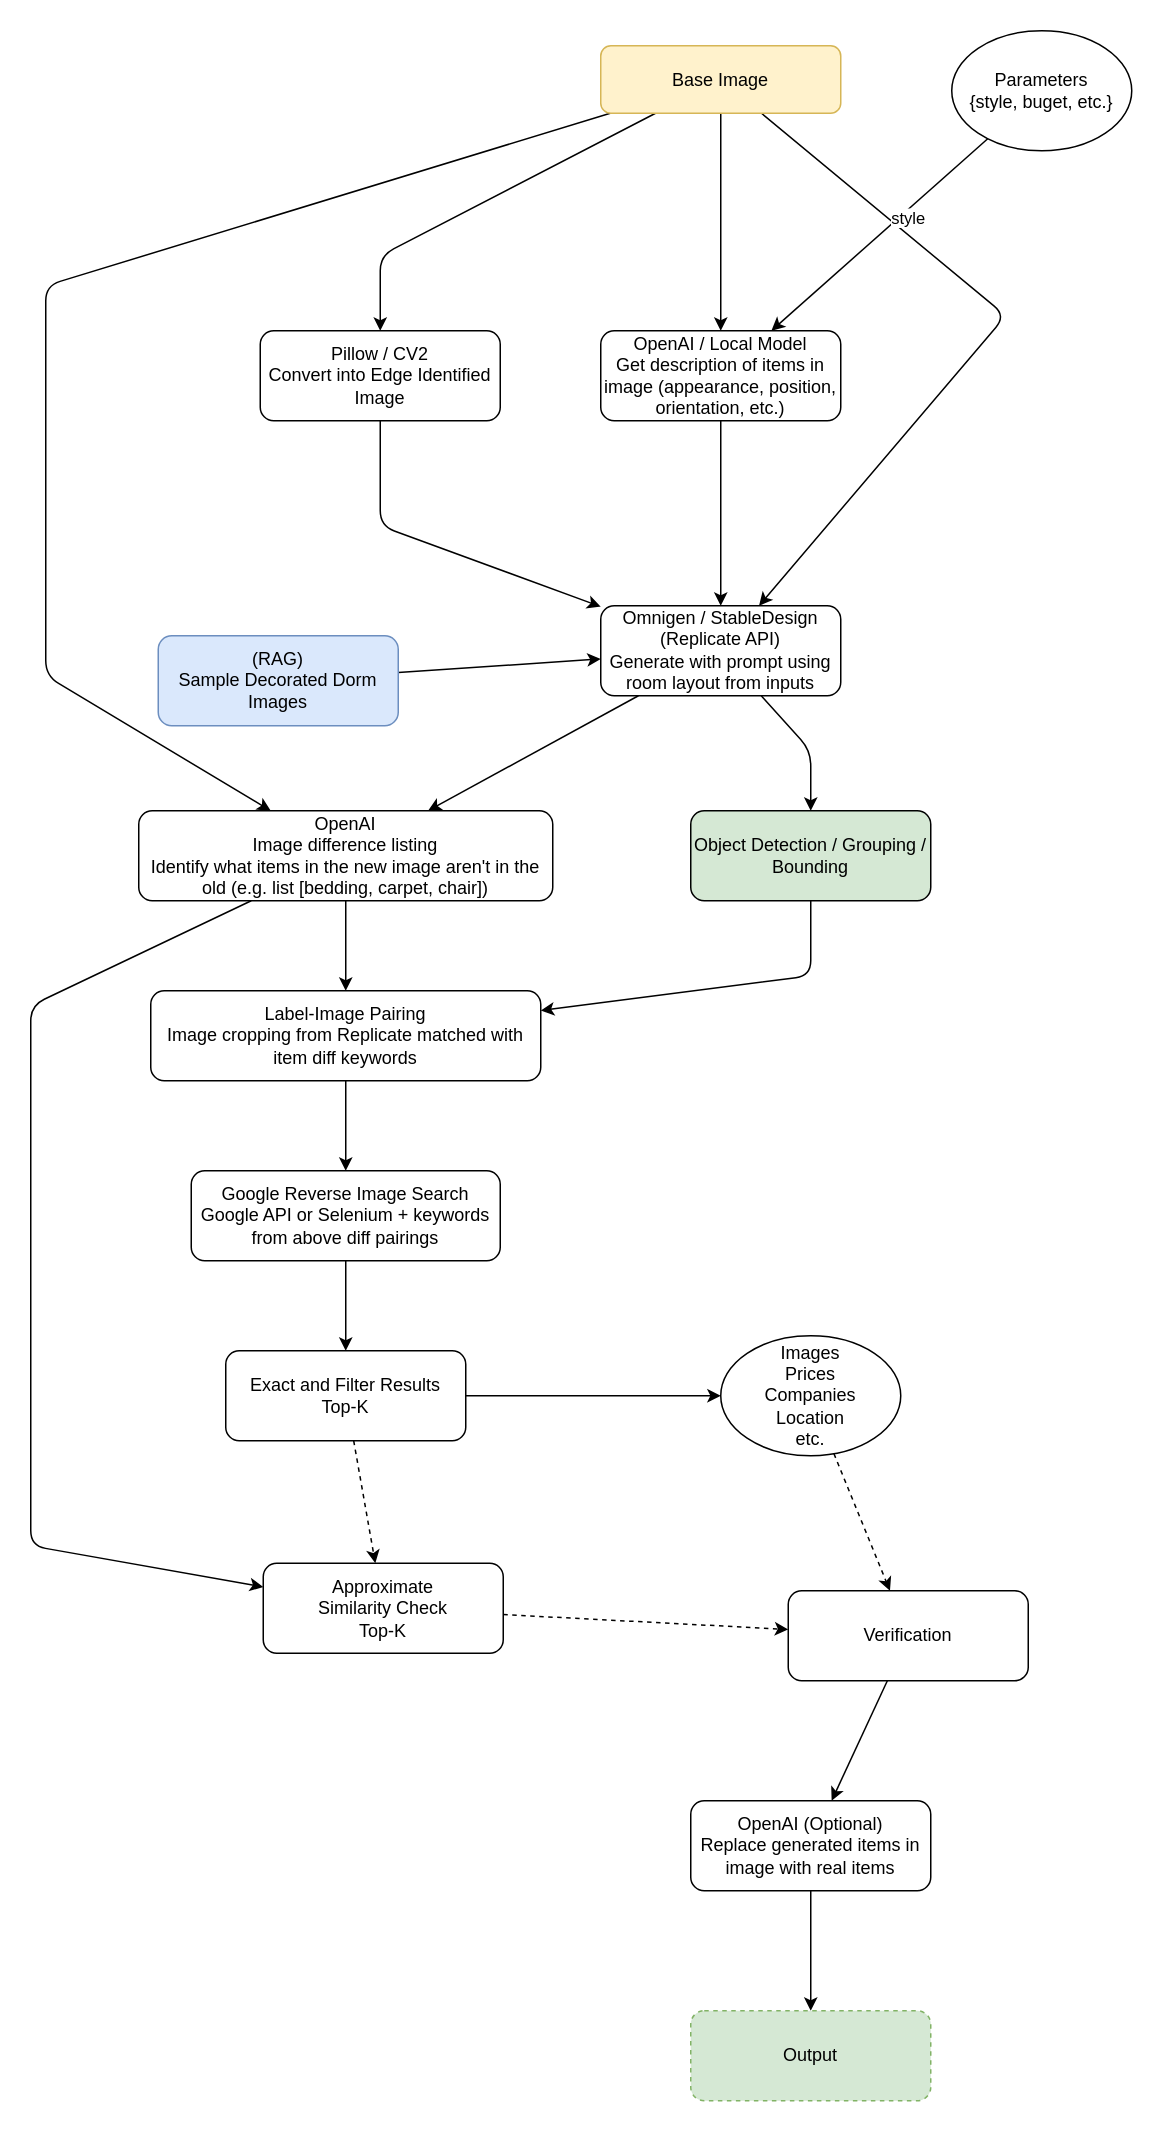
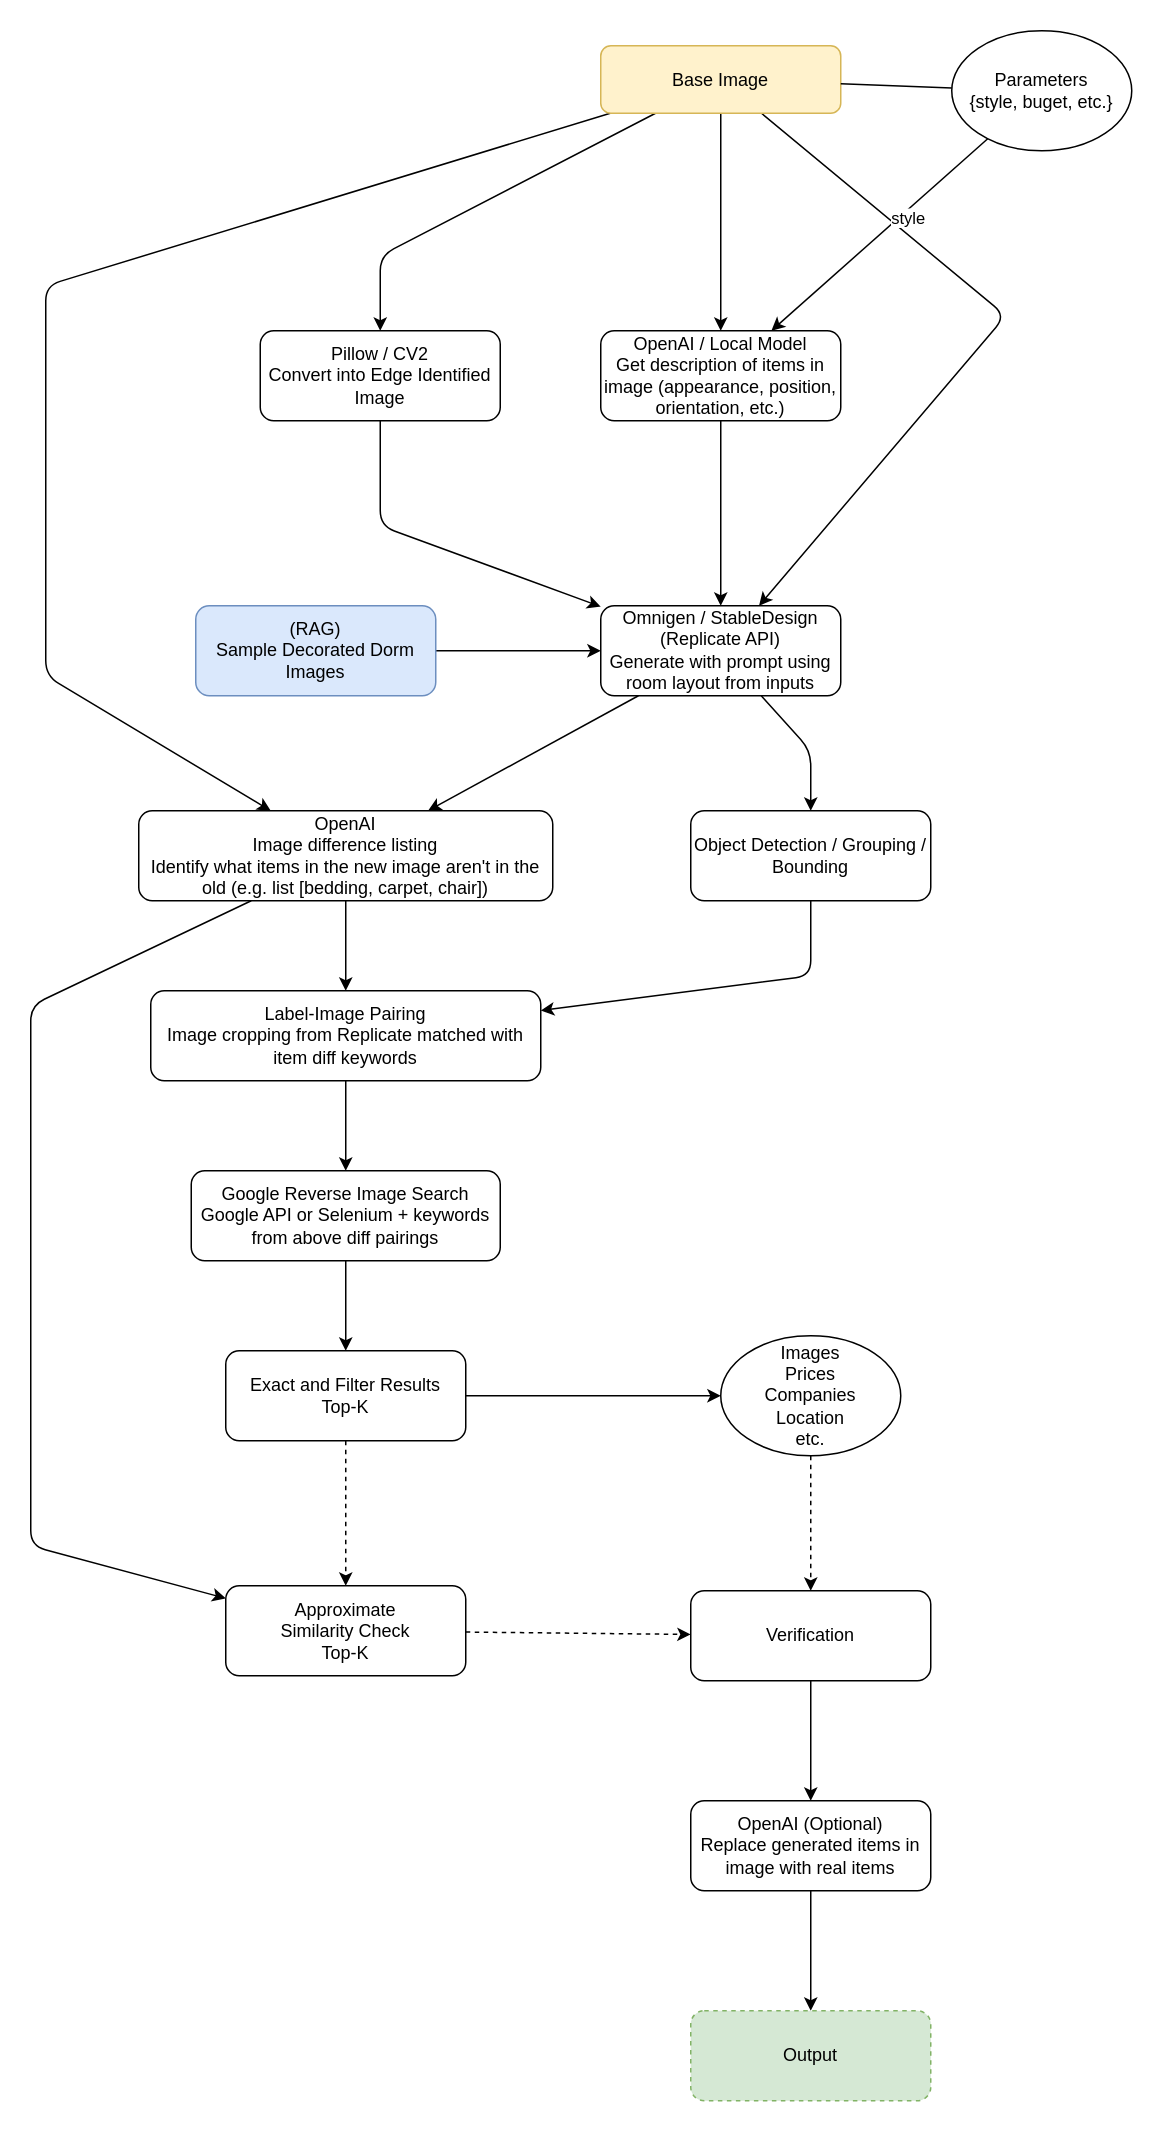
+ <mxCell id="18" style="edgeStyle=none;html=1;endArrow=none;endFill=0;" parent="1" source="21" target="6" edge="1"><mxGeometry relative="1" as="geometry" /></mxCell>
- <mxCell id="33" value="&lt;div&gt;(RAG)&lt;/div&gt;Sample Decorated Dorm Images" style="rounded=1;whiteSpace=wrap;html=1;fillColor=#dae8fc;strokeColor=#6c8ebf;" vertex="1" parent="1"><mxGeometry x="105" y="423.33" width="160" height="60" as="geometry" /></mxCell>
+ <mxCell id="33" value="&lt;div&gt;(RAG)&lt;/div&gt;Sample Decorated Dorm Images" style="rounded=1;whiteSpace=wrap;html=1;fillColor=#dae8fc;strokeColor=#6c8ebf;" vertex="1" parent="1"><mxGeometry x="130" y="403.33" width="160" height="60" as="geometry" /></mxCell>
- <mxCell id="40" value="Object Detection / Grouping / Bounding" style="rounded=1;whiteSpace=wrap;html=1;fillColor=#d5e8d4;" vertex="1" parent="1"><mxGeometry x="460" y="540" width="160" height="60" as="geometry" /></mxCell>
+ <mxCell id="40" value="Object Detection / Grouping / Bounding" style="rounded=1;whiteSpace=wrap;html=1;" vertex="1" parent="1"><mxGeometry x="460" y="540" width="160" height="60" as="geometry" /></mxCell>
- <mxCell id="15" value="&lt;div&gt;Approximate&lt;/div&gt;&lt;div&gt;Similarity Check&lt;br&gt;Top-K&lt;/div&gt;" style="rounded=1;whiteSpace=wrap;html=1;" parent="1" vertex="1"><mxGeometry x="175" y="1041.67" width="160" height="60" as="geometry" /></mxCell>
+ <mxCell id="15" value="&lt;div&gt;Approximate&lt;/div&gt;&lt;div&gt;Similarity Check&lt;br&gt;Top-K&lt;/div&gt;" style="rounded=1;whiteSpace=wrap;html=1;" parent="1" vertex="1"><mxGeometry x="150" y="1056.67" width="160" height="60" as="geometry" /></mxCell>
- <mxCell id="17" value="&lt;div&gt;Verification&lt;/div&gt;" style="rounded=1;whiteSpace=wrap;html=1;" parent="1" vertex="1"><mxGeometry x="525" y="1060" width="160" height="60" as="geometry" /></mxCell>
+ <mxCell id="17" value="&lt;div&gt;Verification&lt;/div&gt;" style="rounded=1;whiteSpace=wrap;html=1;" parent="1" vertex="1"><mxGeometry x="460" y="1060" width="160" height="60" as="geometry" /></mxCell>
